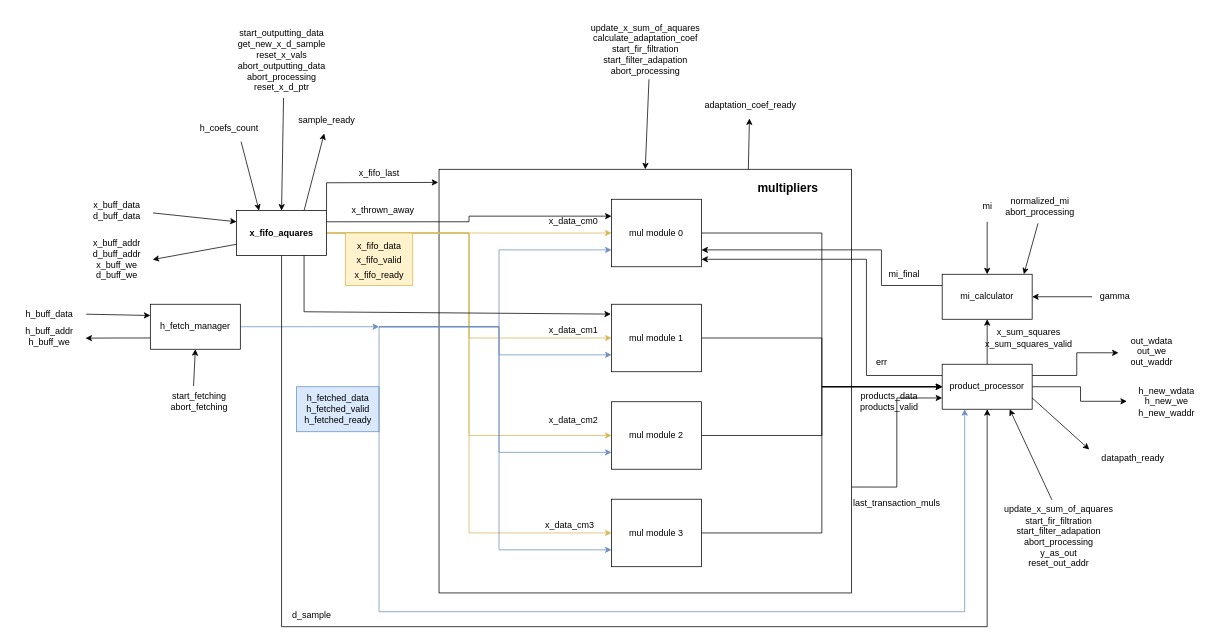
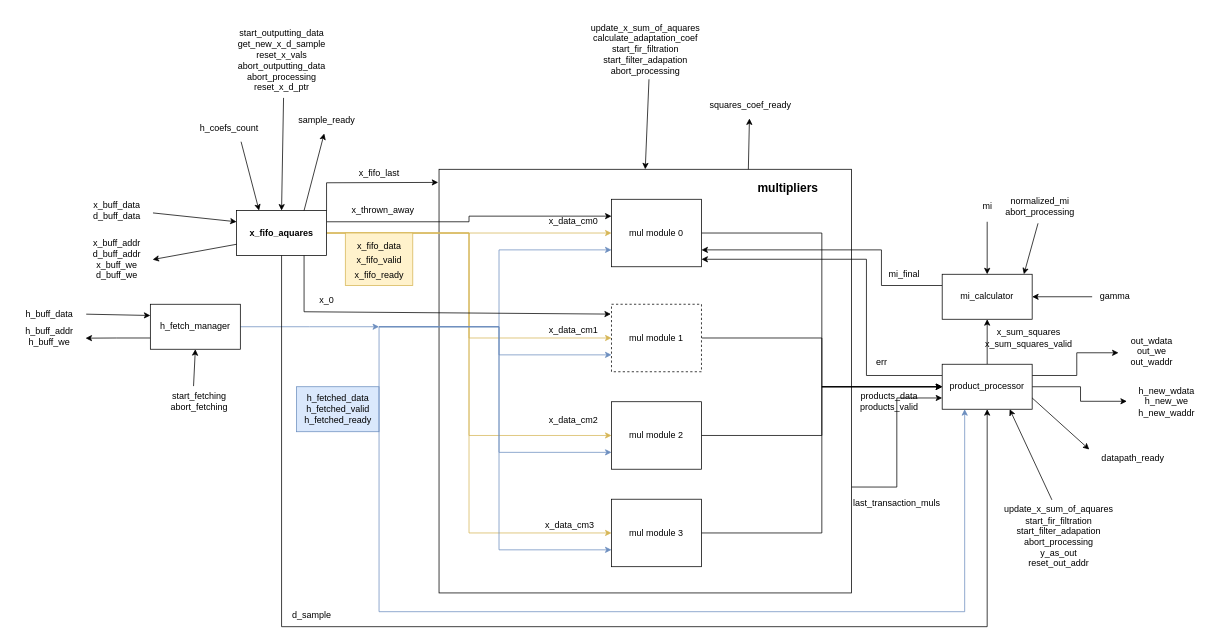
- <mxCell id="82" value="adaptation_coef_ready" style="text;html=1;align=center;verticalAlign=middle;resizable=0;points=[];autosize=1;strokeColor=none;fillColor=none;" parent="1" vertex="1"><mxGeometry x="925" y="125" width="150" height="30" as="geometry" /></mxCell>
+ <mxCell id="82" value="squares_coef_ready" style="text;html=1;align=center;verticalAlign=middle;resizable=0;points=[];autosize=1;strokeColor=none;fillColor=none;" parent="1" vertex="1"><mxGeometry x="925" y="125" width="150" height="30" as="geometry" /></mxCell>
+ <mxCell id="50" value="x_0" style="text;html=1;align=center;verticalAlign=middle;resizable=0;points=[];autosize=1;strokeColor=none;fillColor=none;fontSize=12;" parent="1" vertex="1"><mxGeometry x="415" y="385" width="40" height="30" as="geometry" /></mxCell>
- <mxCell id="15" value="mul module 1" style="rounded=0;whiteSpace=wrap;html=1;" parent="1" vertex="1"><mxGeometry x="815" y="405" width="120" height="90" as="geometry" /></mxCell>
+ <mxCell id="15" value="mul module 1" style="rounded=0;whiteSpace=wrap;html=1;dashed=1;" parent="1" vertex="1"><mxGeometry x="815" y="405" width="120" height="90" as="geometry" /></mxCell>
